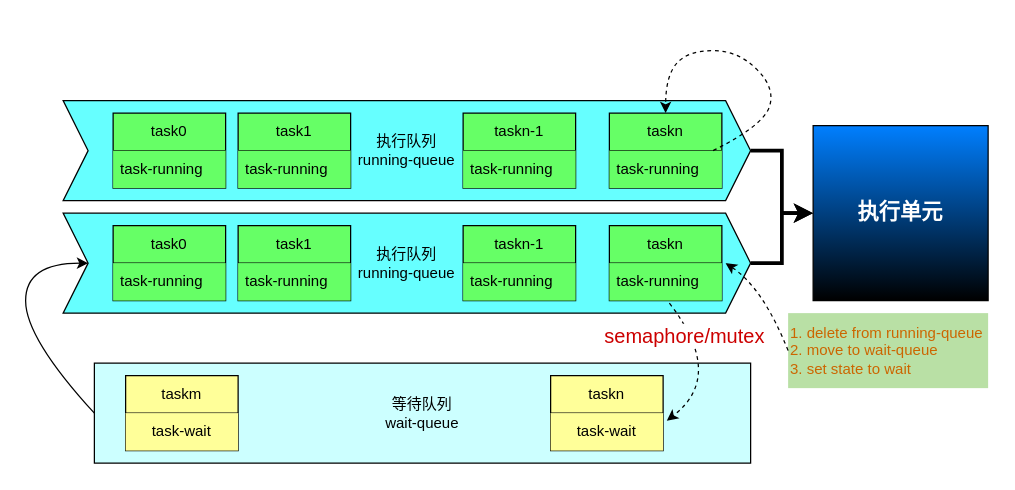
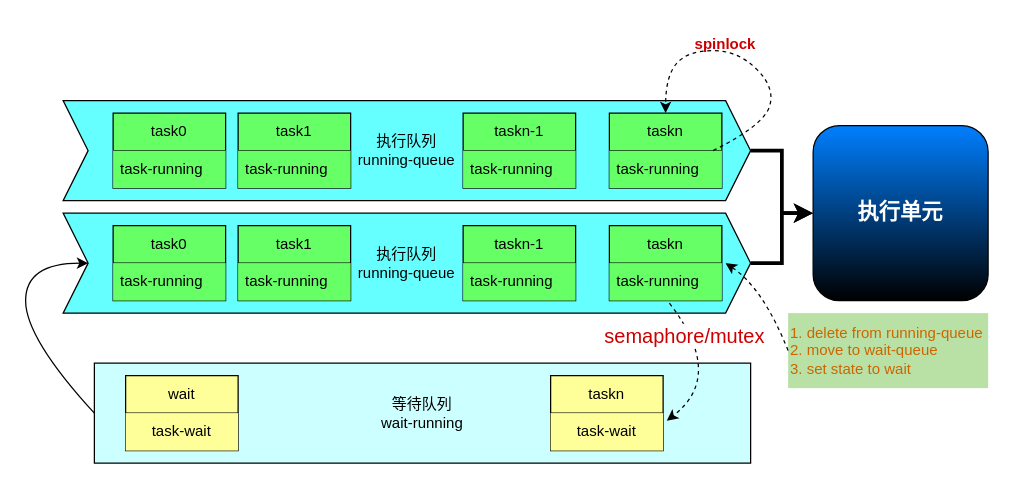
+ <mxCell id="32" value="&lt;b&gt;&lt;font color=&quot;#cc0000&quot;&gt;spinlock&lt;/font&gt;&lt;/b&gt;" style="text;html=1;align=center;verticalAlign=middle;whiteSpace=wrap;rounded=0;" vertex="1" parent="1"><mxGeometry x="550" y="20" width="60" height="30" as="geometry" /></mxCell>
- <mxCell id="2" value="&lt;b&gt;&lt;font color=&quot;#ffffff&quot; style=&quot;font-size: 17px;&quot;&gt;执行单元&lt;/font&gt;&lt;/b&gt;" style="whiteSpace=wrap;html=1;aspect=fixed;gradientColor=default;fillColor=#007FFF;" vertex="1" parent="1"><mxGeometry x="650" y="100" width="140" height="140" as="geometry" /></mxCell>
+ <mxCell id="2" value="&lt;b&gt;&lt;font color=&quot;#ffffff&quot; style=&quot;font-size: 17px;&quot;&gt;执行单元&lt;/font&gt;&lt;/b&gt;" style="whiteSpace=wrap;html=1;aspect=fixed;gradientColor=default;fillColor=#007FFF;rounded=1;" vertex="1" parent="1"><mxGeometry x="650" y="100" width="140" height="140" as="geometry" /></mxCell>
- <mxCell id="27" value="taskm" style="swimlane;fontStyle=0;childLayout=stackLayout;horizontal=1;startSize=30;horizontalStack=0;resizeParent=1;resizeParentMax=0;resizeLast=0;collapsible=1;marginBottom=0;whiteSpace=wrap;html=1;fillColor=#FFFF99;" vertex="1" parent="1"><mxGeometry x="100" y="300" width="90" height="60" as="geometry" /></mxCell>
+ <mxCell id="27" value="wait" style="swimlane;fontStyle=0;childLayout=stackLayout;horizontal=1;startSize=30;horizontalStack=0;resizeParent=1;resizeParentMax=0;resizeLast=0;collapsible=1;marginBottom=0;whiteSpace=wrap;html=1;fillColor=#FFFF99;" vertex="1" parent="1"><mxGeometry x="100" y="300" width="90" height="60" as="geometry" /></mxCell>
- <mxCell id="24" value="等待队列&lt;div&gt;wait-queue&lt;/div&gt;" style="rounded=0;whiteSpace=wrap;html=1;fillColor=#CCFFFF;" vertex="1" parent="1"><mxGeometry x="75" y="290" width="525" height="80" as="geometry" /></mxCell>
+ <mxCell id="24" value="等待队列&lt;div&gt;wait-running&lt;/div&gt;" style="rounded=0;whiteSpace=wrap;html=1;fillColor=#CCFFFF;" vertex="1" parent="1"><mxGeometry x="75" y="290" width="525" height="80" as="geometry" /></mxCell>
